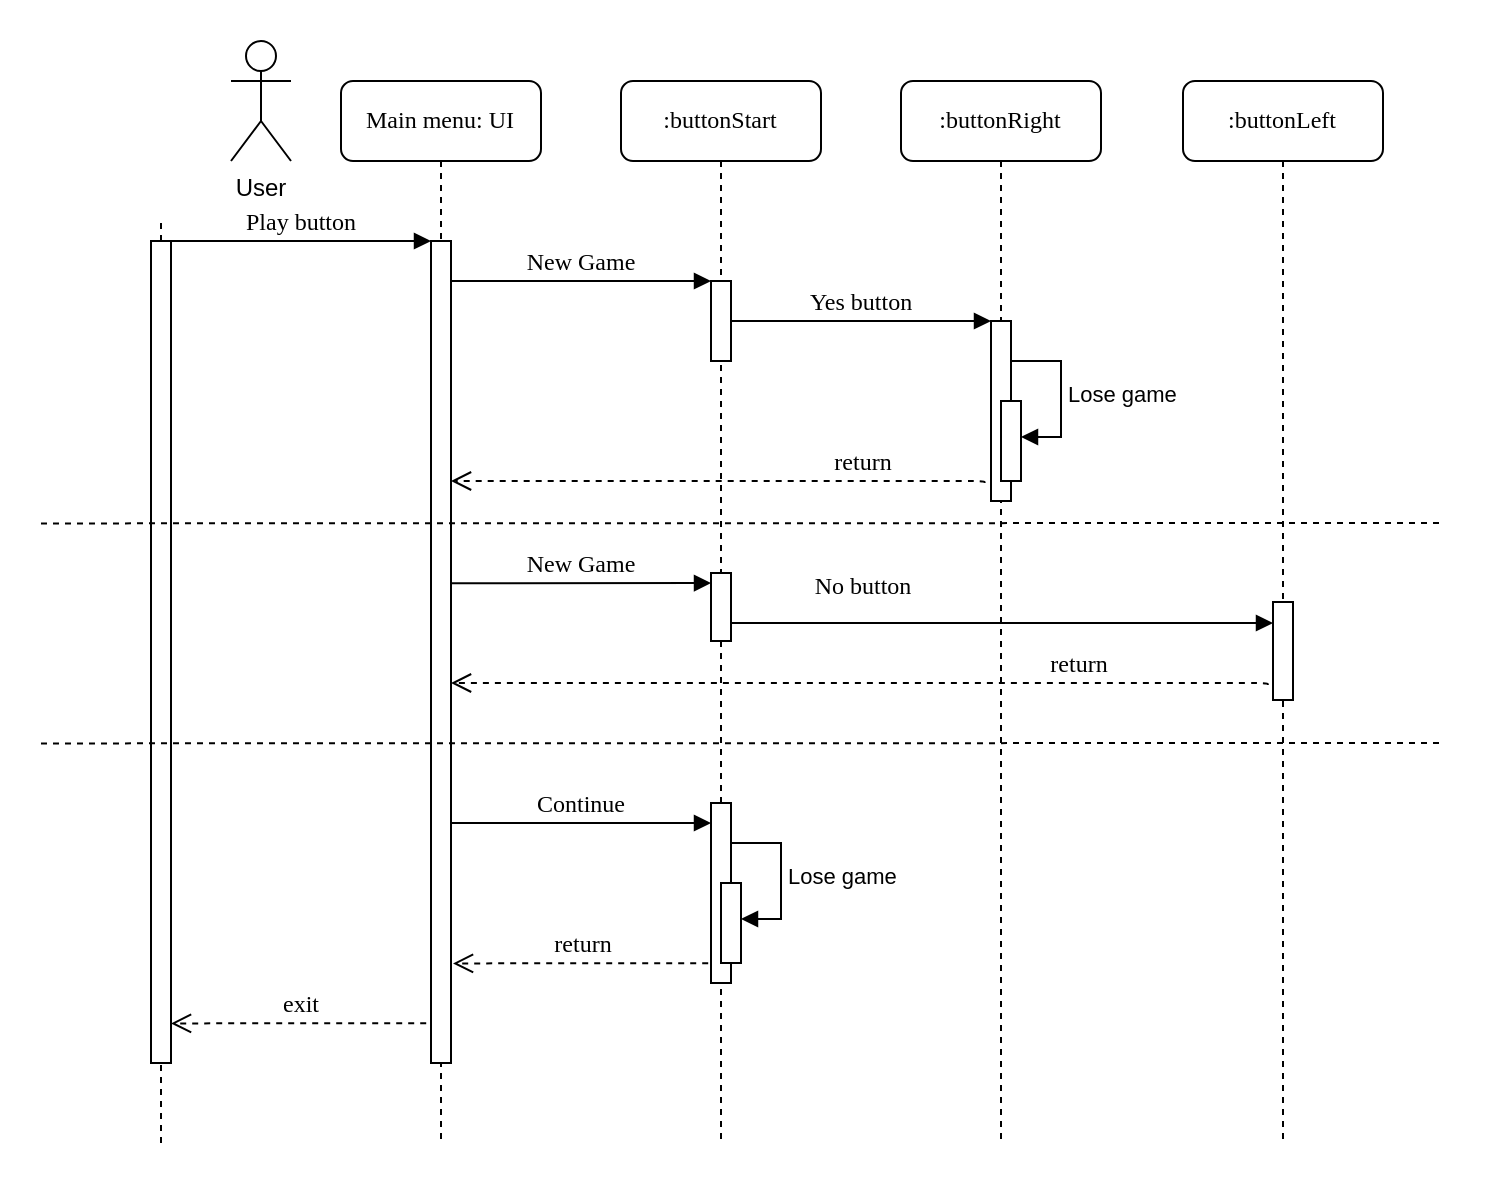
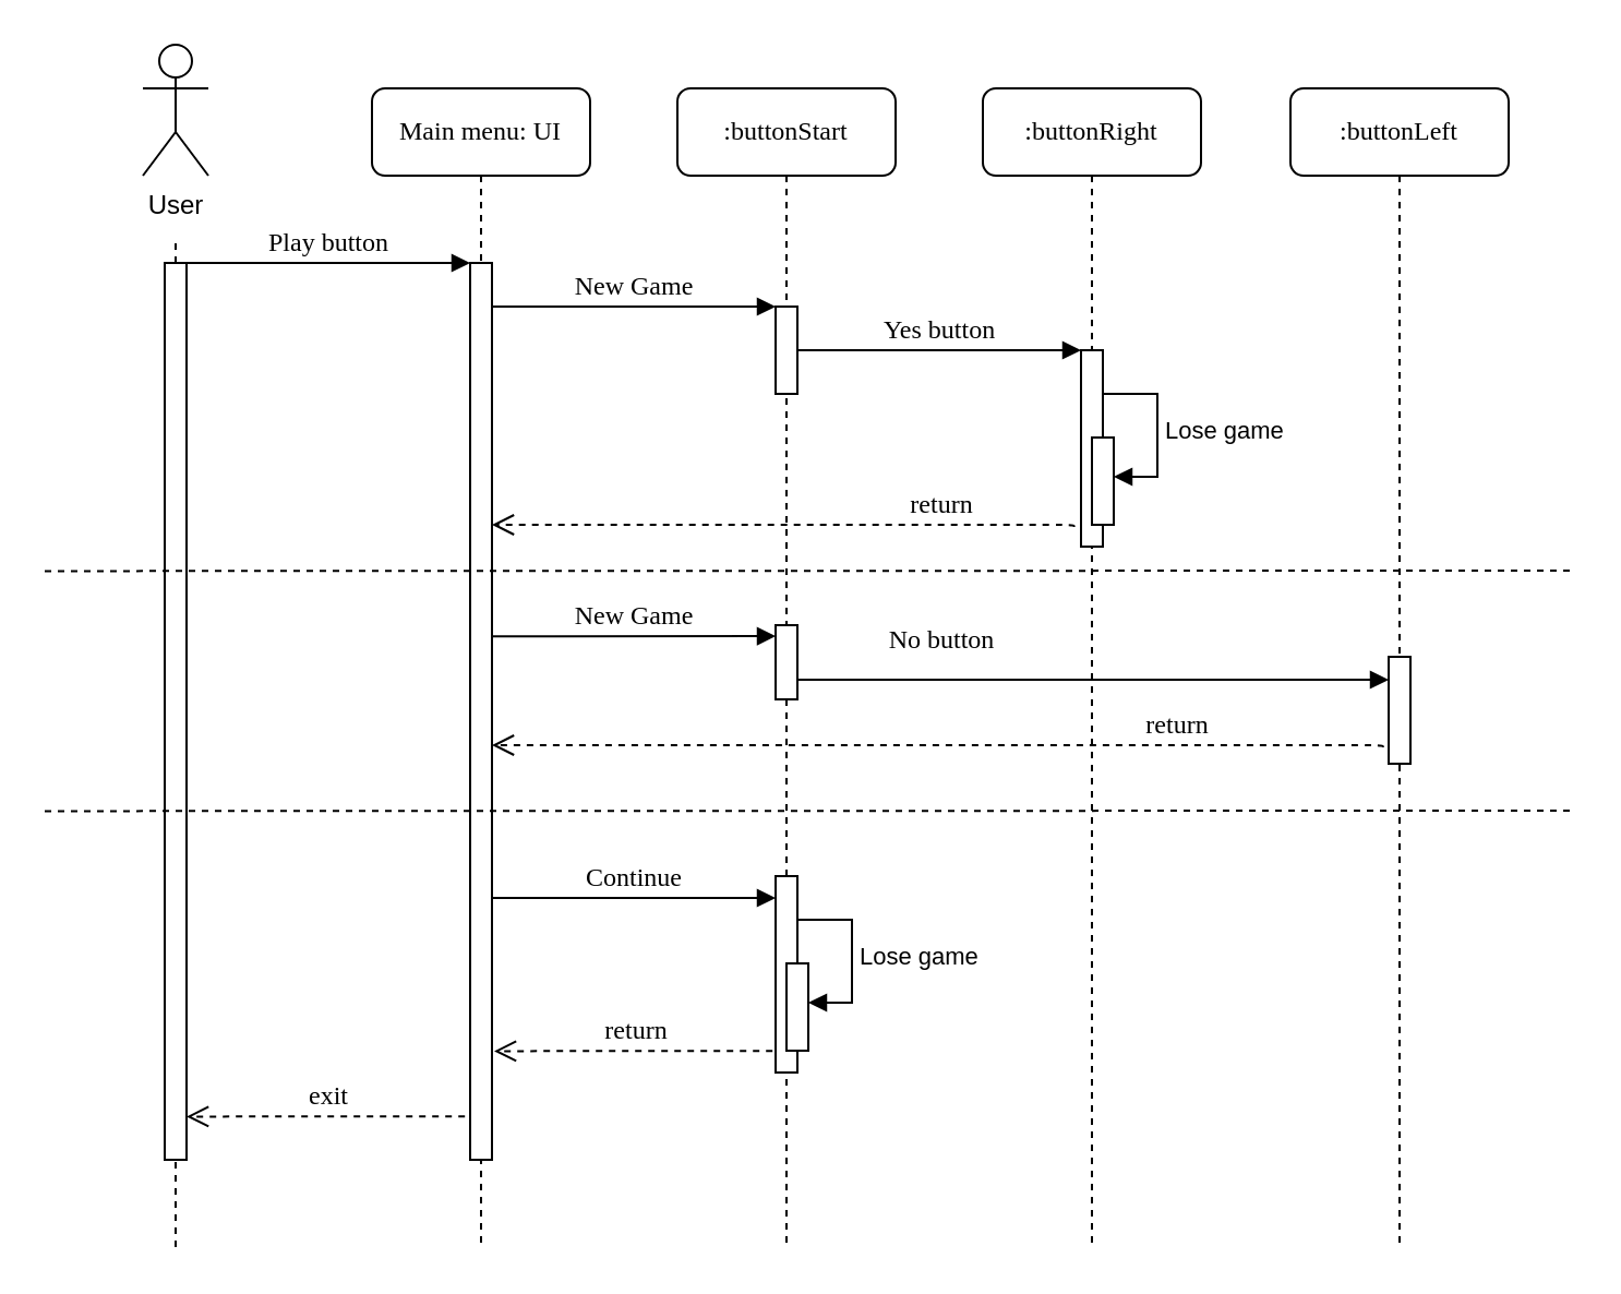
- <mxCell id="13" value="User" style="shape=umlActor;verticalLabelPosition=bottom;verticalAlign=top;html=1;" vertex="1" parent="1"><mxGeometry x="115" y="20" width="30" height="60" as="geometry" /></mxCell>
+ <mxCell id="13" value="User" style="shape=umlActor;verticalLabelPosition=bottom;verticalAlign=top;html=1;" vertex="1" parent="1"><mxGeometry x="65" y="20" width="30" height="60" as="geometry" /></mxCell>
